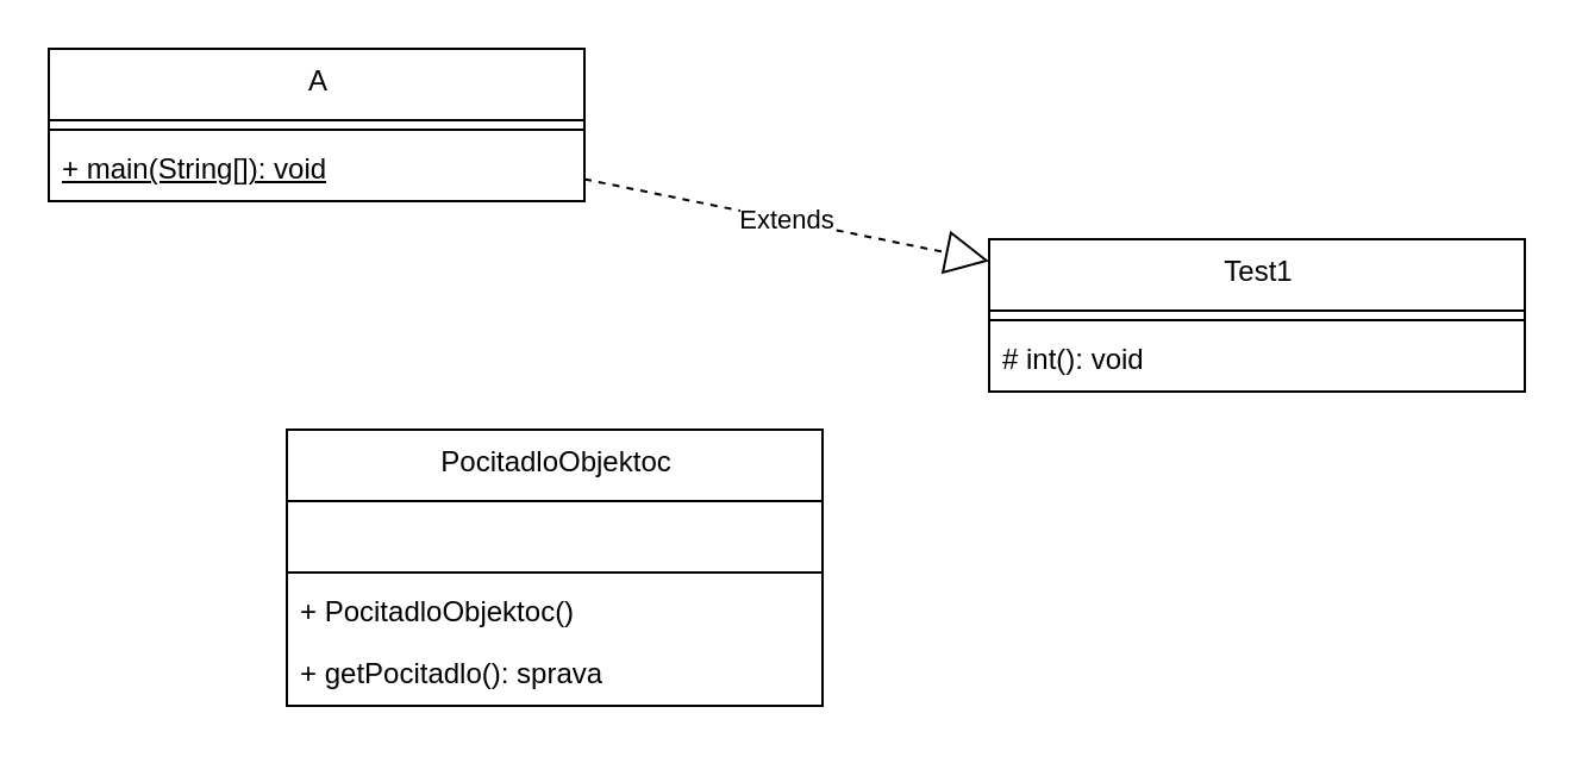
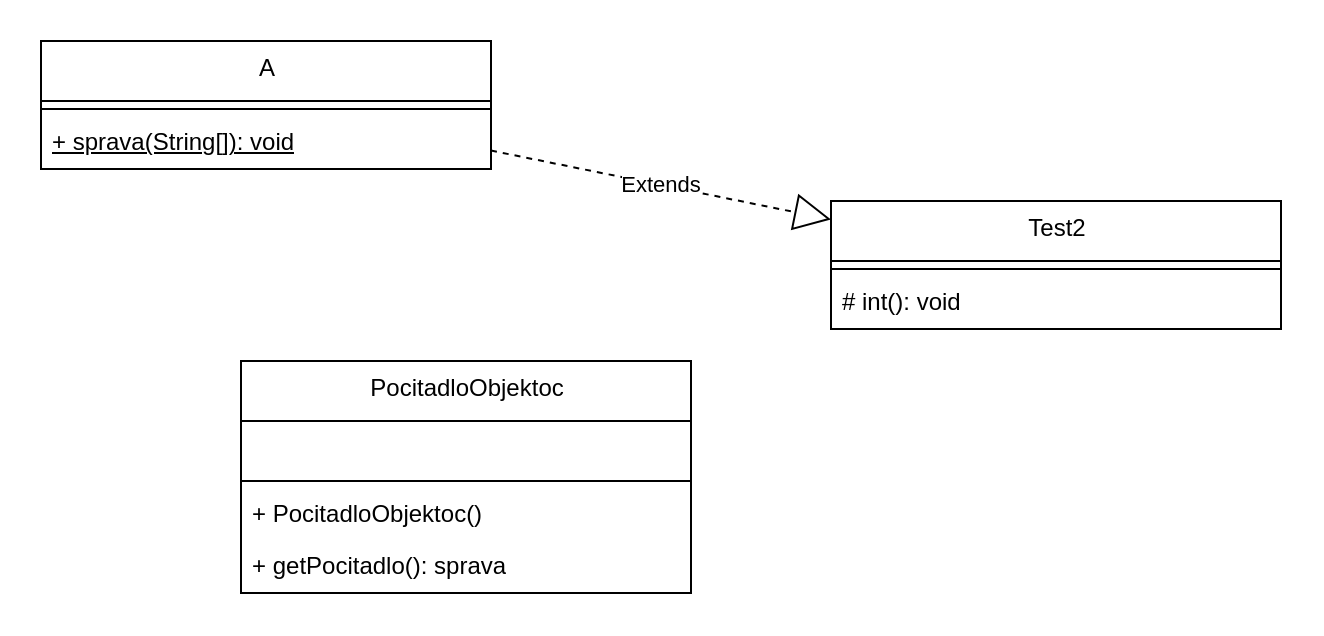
- <mxCell id="4" value="+ main(String[]): void" style="text;html=1;strokeColor=none;fillColor=none;align=left;verticalAlign=middle;spacingLeft=4;spacingRight=4;overflow=hidden;rotatable=0;points=[[0,0.5],[1,0.5]];portConstraint=eastwest;fontStyle=4;" parent="2" vertex="1"><mxGeometry y="38" width="225" height="26" as="geometry" /></mxCell>
+ <mxCell id="4" value="+ sprava(String[]): void" style="text;html=1;strokeColor=none;fillColor=none;align=left;verticalAlign=middle;spacingLeft=4;spacingRight=4;overflow=hidden;rotatable=0;points=[[0,0.5],[1,0.5]];portConstraint=eastwest;fontStyle=4;" parent="2" vertex="1"><mxGeometry y="38" width="225" height="26" as="geometry" /></mxCell>
- <mxCell id="10" value="Test1" style="swimlane;fontStyle=0;align=center;verticalAlign=top;childLayout=stackLayout;horizontal=1;startSize=30;horizontalStack=0;resizeParent=1;resizeParentMax=0;resizeLast=0;collapsible=0;marginBottom=0;html=1;" parent="1" vertex="1"><mxGeometry x="415" y="100" width="225" height="64" as="geometry" /></mxCell>
+ <mxCell id="10" value="Test2" style="swimlane;fontStyle=0;align=center;verticalAlign=top;childLayout=stackLayout;horizontal=1;startSize=30;horizontalStack=0;resizeParent=1;resizeParentMax=0;resizeLast=0;collapsible=0;marginBottom=0;html=1;" parent="1" vertex="1"><mxGeometry x="415" y="100" width="225" height="64" as="geometry" /></mxCell>
